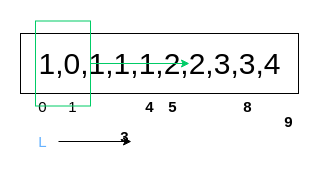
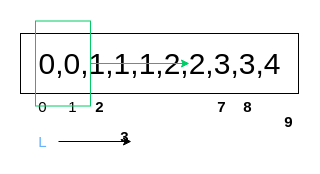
- <mxCell id="3" value="1,0,1,1,1,2,2,3,3,4" style="text;html=1;resizable=0;autosize=1;align=center;verticalAlign=middle;points=[];fillColor=none;strokeColor=none;rounded=0;strokeWidth=17;fontSize=30;" parent="1" vertex="1"><mxGeometry x="33" y="43" width="252" height="40" as="geometry" /></mxCell>
+ <mxCell id="3" value="0,0,1,1,1,2,2,3,3,4" style="text;html=1;resizable=0;autosize=1;align=center;verticalAlign=middle;points=[];fillColor=none;strokeColor=none;rounded=0;strokeWidth=17;fontSize=30;" parent="1" vertex="1"><mxGeometry x="33" y="43" width="252" height="40" as="geometry" /></mxCell>
+ <mxCell id="6" value="2" style="text;html=1;resizable=0;autosize=1;align=center;verticalAlign=middle;points=[];fillColor=none;strokeColor=none;rounded=0;strokeWidth=17;fontSize=15;fontStyle=1" parent="1" vertex="1"><mxGeometry x="90" y="95" width="18" height="22" as="geometry" /></mxCell>
- <mxCell id="8" value="4" style="text;html=1;resizable=0;autosize=1;align=center;verticalAlign=middle;points=[];fillColor=none;strokeColor=none;rounded=0;strokeWidth=17;fontSize=15;fontStyle=1" parent="1" vertex="1"><mxGeometry x="140" y="95" width="18" height="22" as="geometry" /></mxCell>
- <mxCell id="9" value="5" style="text;html=1;resizable=0;autosize=1;align=center;verticalAlign=middle;points=[];fillColor=none;strokeColor=none;rounded=0;strokeWidth=17;fontSize=15;fontStyle=1" parent="1" vertex="1"><mxGeometry x="163" y="95" width="18" height="22" as="geometry" /></mxCell>
+ <mxCell id="10" value="7" style="text;html=1;resizable=0;autosize=1;align=center;verticalAlign=middle;points=[];fillColor=none;strokeColor=none;rounded=0;strokeWidth=17;fontSize=15;fontStyle=1" parent="1" vertex="1"><mxGeometry x="212" y="95" width="18" height="22" as="geometry" /></mxCell>
